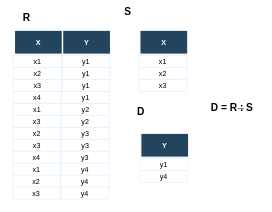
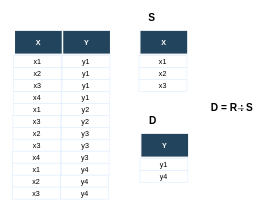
- <mxCell id="33" value="S" style="text;html=1;strokeColor=none;fillColor=none;align=center;verticalAlign=middle;whiteSpace=wrap;rounded=0;strokeWidth=3;fontStyle=1;fontSize=17;" parent="1" vertex="1"><mxGeometry x="193" y="10" width="40" height="20" as="geometry" /></mxCell>
+ <mxCell id="33" value="S" style="text;html=1;strokeColor=none;fillColor=none;align=center;verticalAlign=middle;whiteSpace=wrap;rounded=0;strokeWidth=3;fontStyle=1;fontSize=17;" parent="1" vertex="1"><mxGeometry x="233" y="20" width="40" height="20" as="geometry" /></mxCell>
- <mxCell id="6" value="R" style="text;html=1;strokeColor=none;fillColor=none;align=center;verticalAlign=middle;whiteSpace=wrap;rounded=0;strokeWidth=3;fontStyle=1;fontSize=17;" parent="1" vertex="1"><mxGeometry x="23.5" y="20" width="40" height="20" as="geometry" /></mxCell>
- <mxCell id="37" value="D" style="text;html=1;strokeColor=none;fillColor=none;align=center;verticalAlign=middle;whiteSpace=wrap;rounded=0;strokeWidth=3;fontStyle=1;fontSize=17;" parent="1" vertex="1"><mxGeometry x="214.5" y="177" width="40" height="20" as="geometry" /></mxCell>
+ <mxCell id="37" value="D" style="text;html=1;strokeColor=none;fillColor=none;align=center;verticalAlign=middle;whiteSpace=wrap;rounded=0;strokeWidth=3;fontStyle=1;fontSize=17;" parent="1" vertex="1"><mxGeometry x="234.5" y="192" width="40" height="20" as="geometry" /></mxCell>
